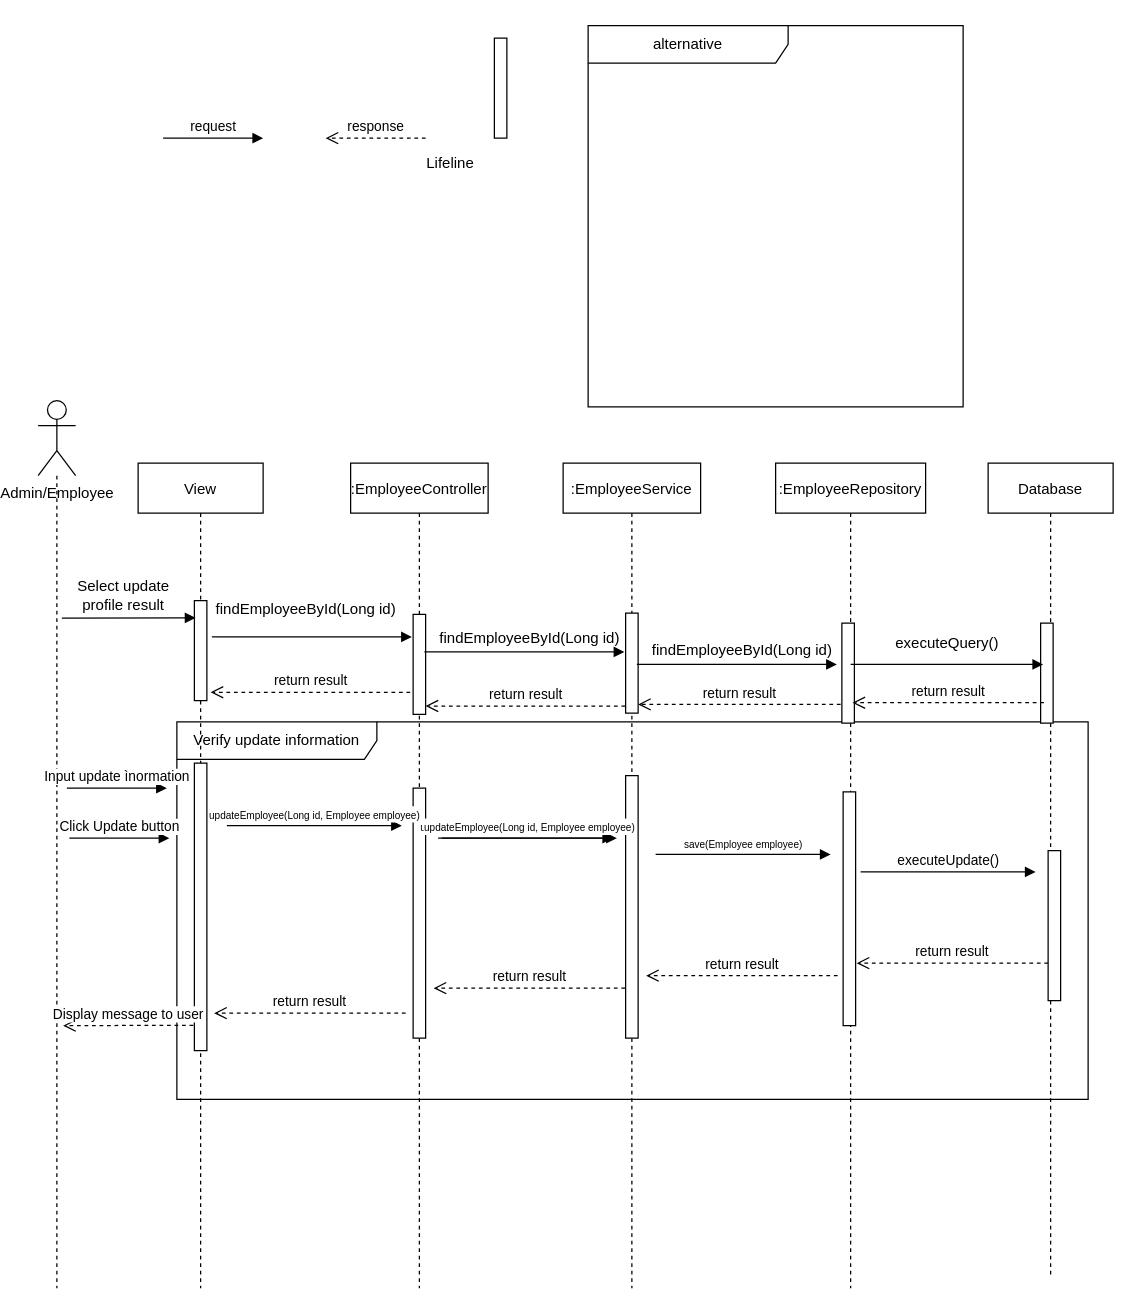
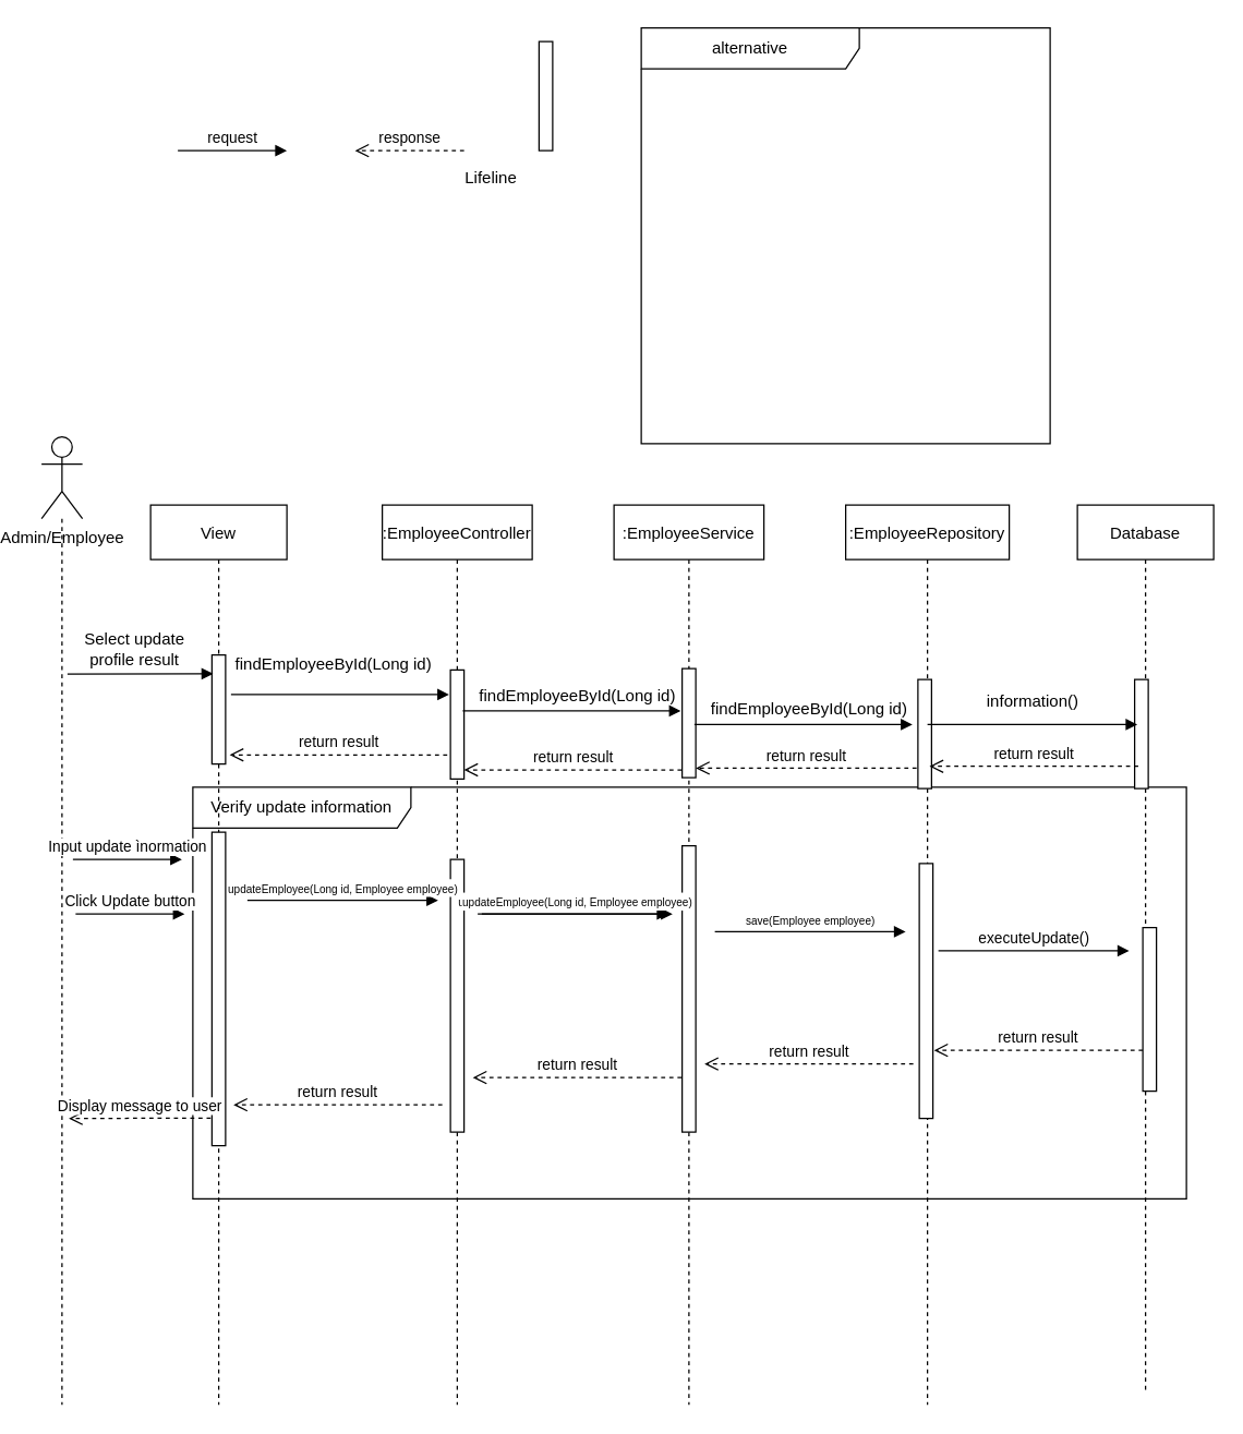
- <mxCell id="33" value="executeQuery()" style="text;html=1;align=center;verticalAlign=middle;resizable=0;points=[];autosize=1;strokeColor=none;fillColor=none;" vertex="1" parent="1"><mxGeometry x="697" y="504" width="100" height="20" as="geometry" /></mxCell>
+ <mxCell id="33" value="information()" style="text;html=1;align=center;verticalAlign=middle;resizable=0;points=[];autosize=1;strokeColor=none;fillColor=none;" vertex="1" parent="1"><mxGeometry x="697" y="504" width="100" height="20" as="geometry" /></mxCell>
